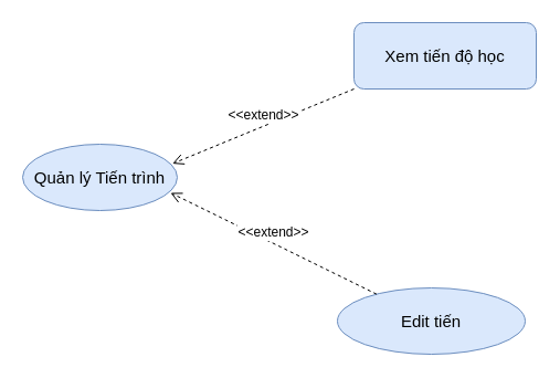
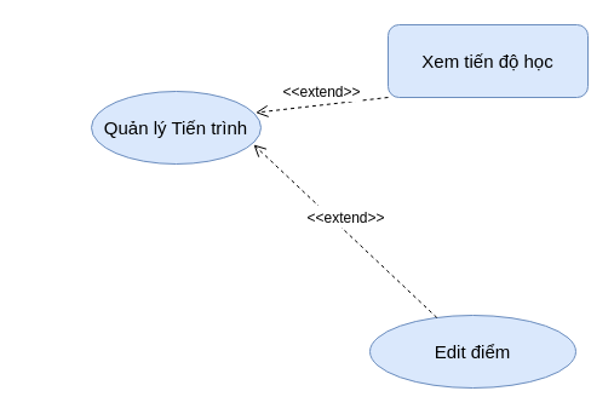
- <mxCell id="2" value="&lt;font style=&quot;font-size: 15px&quot;&gt;Quản lý Tiến trình&lt;/font&gt;" style="ellipse;whiteSpace=wrap;html=1;fillColor=#dae8fc;strokeColor=#6c8ebf;" vertex="1" parent="1"><mxGeometry x="20" y="130" width="140" height="60" as="geometry" /></mxCell>
+ <mxCell id="2" value="&lt;font style=&quot;font-size: 15px&quot;&gt;Quản lý Tiến trình&lt;/font&gt;" style="ellipse;whiteSpace=wrap;html=1;fillColor=#dae8fc;strokeColor=#6c8ebf;" vertex="1" parent="1"><mxGeometry x="75" y="75" width="140" height="60" as="geometry" /></mxCell>
- <mxCell id="4" value="&lt;span style=&quot;font-size: 15px&quot;&gt;Edit tiến&lt;/span&gt;" style="ellipse;whiteSpace=wrap;html=1;fillColor=#dae8fc;strokeColor=#6c8ebf;" vertex="1" parent="1"><mxGeometry x="305" y="260" width="170" height="60" as="geometry" /></mxCell>
+ <mxCell id="4" value="&lt;span style=&quot;font-size: 15px&quot;&gt;Edit điểm&lt;/span&gt;" style="ellipse;whiteSpace=wrap;html=1;fillColor=#dae8fc;strokeColor=#6c8ebf;" vertex="1" parent="1"><mxGeometry x="305" y="260" width="170" height="60" as="geometry" /></mxCell>
